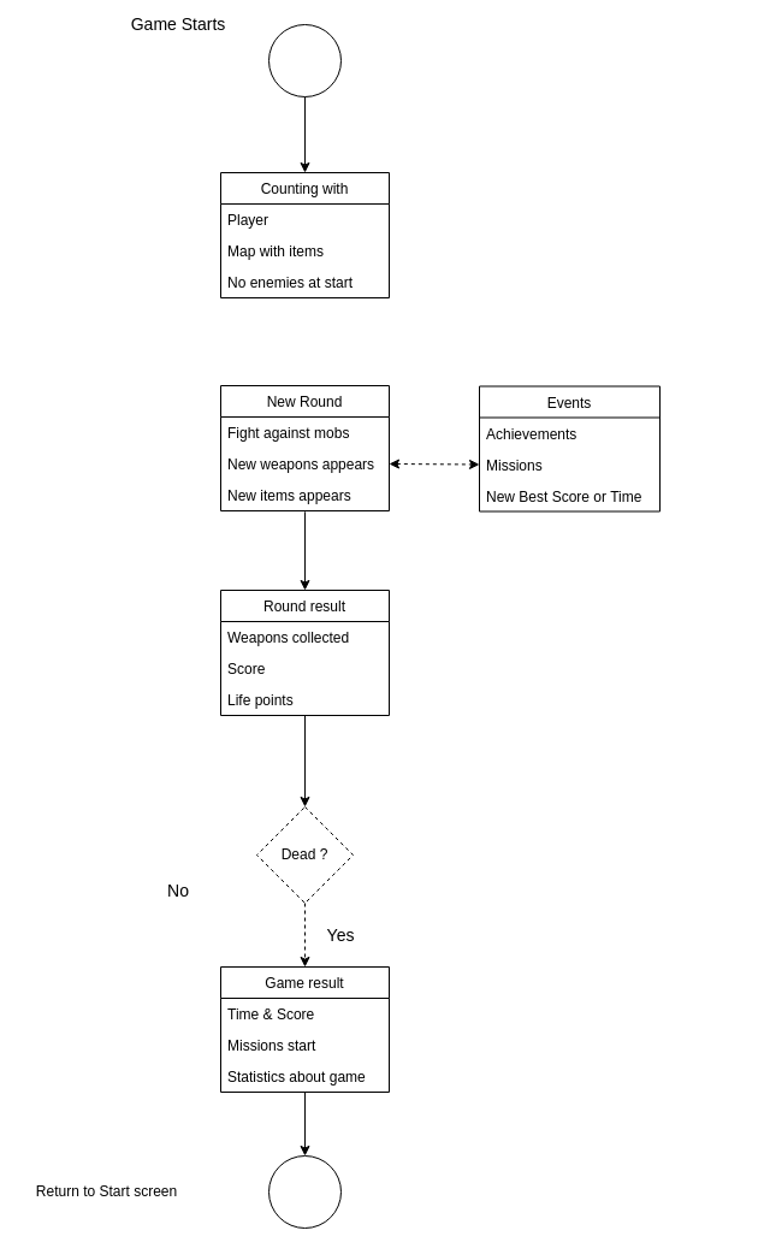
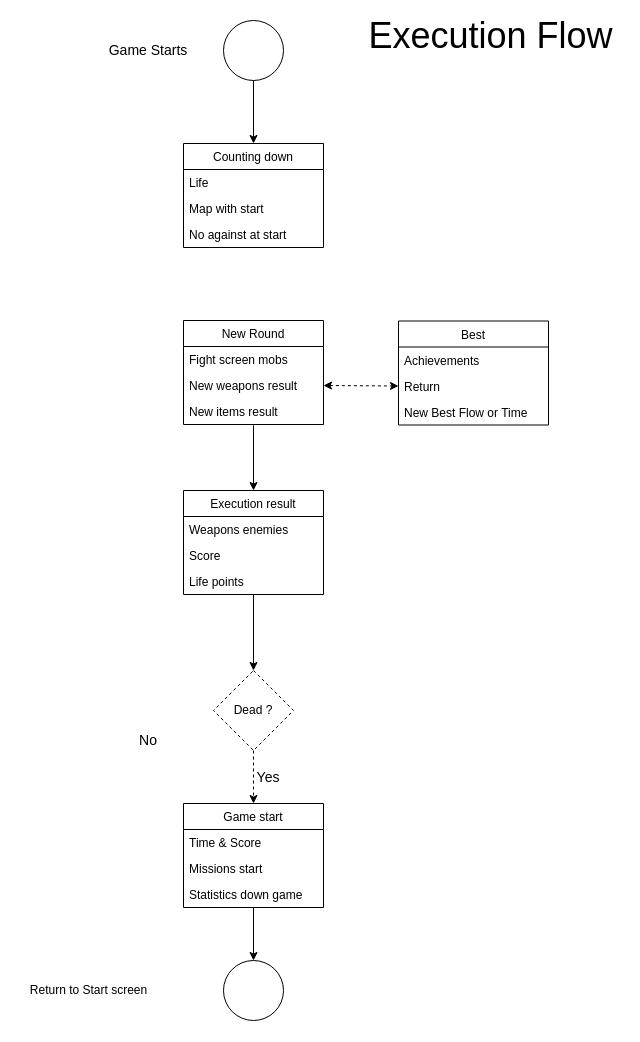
- <mxCell id="3" value="&lt;font style=&quot;font-size: 14px&quot;&gt;Game Starts&lt;/font&gt;" style="text;html=1;strokeColor=none;fillColor=none;align=center;verticalAlign=middle;whiteSpace=wrap;rounded=0;" parent="1" vertex="1"><mxGeometry x="98" y="5" width="100" height="30" as="geometry" /></mxCell>
+ <mxCell id="3" value="&lt;font style=&quot;font-size: 14px&quot;&gt;Game Starts&lt;/font&gt;" style="text;html=1;strokeColor=none;fillColor=none;align=center;verticalAlign=middle;whiteSpace=wrap;rounded=0;" parent="1" vertex="1"><mxGeometry x="98" y="35" width="100" height="30" as="geometry" /></mxCell>
+ <mxCell id="33" value="&lt;font style=&quot;font-size: 36px&quot;&gt;Execution Flow&lt;/font&gt;" style="text;html=1;strokeColor=none;fillColor=none;align=center;verticalAlign=middle;whiteSpace=wrap;rounded=0;" parent="1" vertex="1"><mxGeometry x="363" y="20" width="255" height="30" as="geometry" /></mxCell>
- <mxCell id="4" value="Counting with" style="swimlane;fontStyle=0;childLayout=stackLayout;horizontal=1;startSize=26;fillColor=none;horizontalStack=0;resizeParent=1;resizeParentMax=0;resizeLast=0;collapsible=1;marginBottom=0;" parent="1" vertex="1"><mxGeometry x="183" y="143" width="140" height="104" as="geometry" /></mxCell>
+ <mxCell id="4" value="Counting down" style="swimlane;fontStyle=0;childLayout=stackLayout;horizontal=1;startSize=26;fillColor=none;horizontalStack=0;resizeParent=1;resizeParentMax=0;resizeLast=0;collapsible=1;marginBottom=0;" parent="1" vertex="1"><mxGeometry x="183" y="143" width="140" height="104" as="geometry" /></mxCell>
- <mxCell id="5" value="Player" style="text;strokeColor=none;fillColor=none;align=left;verticalAlign=top;spacingLeft=4;spacingRight=4;overflow=hidden;rotatable=0;points=[[0,0.5],[1,0.5]];portConstraint=eastwest;" parent="4" vertex="1"><mxGeometry y="26" width="140" height="26" as="geometry" /></mxCell>
+ <mxCell id="5" value="Life" style="text;strokeColor=none;fillColor=none;align=left;verticalAlign=top;spacingLeft=4;spacingRight=4;overflow=hidden;rotatable=0;points=[[0,0.5],[1,0.5]];portConstraint=eastwest;" parent="4" vertex="1"><mxGeometry y="26" width="140" height="26" as="geometry" /></mxCell>
- <mxCell id="6" value="Map with items" style="text;strokeColor=none;fillColor=none;align=left;verticalAlign=top;spacingLeft=4;spacingRight=4;overflow=hidden;rotatable=0;points=[[0,0.5],[1,0.5]];portConstraint=eastwest;" parent="4" vertex="1"><mxGeometry y="52" width="140" height="26" as="geometry" /></mxCell>
+ <mxCell id="6" value="Map with start" style="text;strokeColor=none;fillColor=none;align=left;verticalAlign=top;spacingLeft=4;spacingRight=4;overflow=hidden;rotatable=0;points=[[0,0.5],[1,0.5]];portConstraint=eastwest;" parent="4" vertex="1"><mxGeometry y="52" width="140" height="26" as="geometry" /></mxCell>
- <mxCell id="7" value="No enemies at start" style="text;strokeColor=none;fillColor=none;align=left;verticalAlign=top;spacingLeft=4;spacingRight=4;overflow=hidden;rotatable=0;points=[[0,0.5],[1,0.5]];portConstraint=eastwest;" parent="4" vertex="1"><mxGeometry y="78" width="140" height="26" as="geometry" /></mxCell>
+ <mxCell id="7" value="No against at start" style="text;strokeColor=none;fillColor=none;align=left;verticalAlign=top;spacingLeft=4;spacingRight=4;overflow=hidden;rotatable=0;points=[[0,0.5],[1,0.5]];portConstraint=eastwest;" parent="4" vertex="1"><mxGeometry y="78" width="140" height="26" as="geometry" /></mxCell>
- <mxCell id="28" value="Events" style="swimlane;fontStyle=0;childLayout=stackLayout;horizontal=1;startSize=26;fillColor=none;horizontalStack=0;resizeParent=1;resizeParentMax=0;resizeLast=0;collapsible=1;marginBottom=0;" parent="1" vertex="1"><mxGeometry x="398" y="320.5" width="150" height="104" as="geometry" /></mxCell>
+ <mxCell id="28" value="Best" style="swimlane;fontStyle=0;childLayout=stackLayout;horizontal=1;startSize=26;fillColor=none;horizontalStack=0;resizeParent=1;resizeParentMax=0;resizeLast=0;collapsible=1;marginBottom=0;" parent="1" vertex="1"><mxGeometry x="398" y="320.5" width="150" height="104" as="geometry" /></mxCell>
- <mxCell id="10" value="Fight against mobs" style="text;strokeColor=none;fillColor=none;align=left;verticalAlign=top;spacingLeft=4;spacingRight=4;overflow=hidden;rotatable=0;points=[[0,0.5],[1,0.5]];portConstraint=eastwest;" parent="9" vertex="1"><mxGeometry y="26" width="140" height="26" as="geometry" /></mxCell>
+ <mxCell id="10" value="Fight screen mobs" style="text;strokeColor=none;fillColor=none;align=left;verticalAlign=top;spacingLeft=4;spacingRight=4;overflow=hidden;rotatable=0;points=[[0,0.5],[1,0.5]];portConstraint=eastwest;" parent="9" vertex="1"><mxGeometry y="26" width="140" height="26" as="geometry" /></mxCell>
- <mxCell id="11" value="New weapons appears" style="text;strokeColor=none;fillColor=none;align=left;verticalAlign=top;spacingLeft=4;spacingRight=4;overflow=hidden;rotatable=0;points=[[0,0.5],[1,0.5]];portConstraint=eastwest;" parent="9" vertex="1"><mxGeometry y="52" width="140" height="26" as="geometry" /></mxCell>
+ <mxCell id="11" value="New weapons result" style="text;strokeColor=none;fillColor=none;align=left;verticalAlign=top;spacingLeft=4;spacingRight=4;overflow=hidden;rotatable=0;points=[[0,0.5],[1,0.5]];portConstraint=eastwest;" parent="9" vertex="1"><mxGeometry y="52" width="140" height="26" as="geometry" /></mxCell>
- <mxCell id="30" value="Missions" style="text;strokeColor=none;fillColor=none;align=left;verticalAlign=top;spacingLeft=4;spacingRight=4;overflow=hidden;rotatable=0;points=[[0,0.5],[1,0.5]];portConstraint=eastwest;" parent="28" vertex="1"><mxGeometry y="52" width="150" height="26" as="geometry" /></mxCell>
+ <mxCell id="30" value="Return" style="text;strokeColor=none;fillColor=none;align=left;verticalAlign=top;spacingLeft=4;spacingRight=4;overflow=hidden;rotatable=0;points=[[0,0.5],[1,0.5]];portConstraint=eastwest;" parent="28" vertex="1"><mxGeometry y="52" width="150" height="26" as="geometry" /></mxCell>
- <mxCell id="12" value="New items appears" style="text;strokeColor=none;fillColor=none;align=left;verticalAlign=top;spacingLeft=4;spacingRight=4;overflow=hidden;rotatable=0;points=[[0,0.5],[1,0.5]];portConstraint=eastwest;" parent="9" vertex="1"><mxGeometry y="78" width="140" height="26" as="geometry" /></mxCell>
+ <mxCell id="12" value="New items result" style="text;strokeColor=none;fillColor=none;align=left;verticalAlign=top;spacingLeft=4;spacingRight=4;overflow=hidden;rotatable=0;points=[[0,0.5],[1,0.5]];portConstraint=eastwest;" parent="9" vertex="1"><mxGeometry y="78" width="140" height="26" as="geometry" /></mxCell>
- <mxCell id="31" value="New Best Score or Time" style="text;strokeColor=none;fillColor=none;align=left;verticalAlign=top;spacingLeft=4;spacingRight=4;overflow=hidden;rotatable=0;points=[[0,0.5],[1,0.5]];portConstraint=eastwest;" parent="28" vertex="1"><mxGeometry y="78" width="150" height="26" as="geometry" /></mxCell>
+ <mxCell id="31" value="New Best Flow or Time" style="text;strokeColor=none;fillColor=none;align=left;verticalAlign=top;spacingLeft=4;spacingRight=4;overflow=hidden;rotatable=0;points=[[0,0.5],[1,0.5]];portConstraint=eastwest;" parent="28" vertex="1"><mxGeometry y="78" width="150" height="26" as="geometry" /></mxCell>
- <mxCell id="15" value="Round result" style="swimlane;fontStyle=0;childLayout=stackLayout;horizontal=1;startSize=26;fillColor=none;horizontalStack=0;resizeParent=1;resizeParentMax=0;resizeLast=0;collapsible=1;marginBottom=0;" parent="1" vertex="1"><mxGeometry x="183" y="490" width="140" height="104" as="geometry" /></mxCell>
+ <mxCell id="15" value="Execution result" style="swimlane;fontStyle=0;childLayout=stackLayout;horizontal=1;startSize=26;fillColor=none;horizontalStack=0;resizeParent=1;resizeParentMax=0;resizeLast=0;collapsible=1;marginBottom=0;" parent="1" vertex="1"><mxGeometry x="183" y="490" width="140" height="104" as="geometry" /></mxCell>
- <mxCell id="16" value="Weapons collected" style="text;strokeColor=none;fillColor=none;align=left;verticalAlign=top;spacingLeft=4;spacingRight=4;overflow=hidden;rotatable=0;points=[[0,0.5],[1,0.5]];portConstraint=eastwest;" parent="15" vertex="1"><mxGeometry y="26" width="140" height="26" as="geometry" /></mxCell>
+ <mxCell id="16" value="Weapons enemies" style="text;strokeColor=none;fillColor=none;align=left;verticalAlign=top;spacingLeft=4;spacingRight=4;overflow=hidden;rotatable=0;points=[[0,0.5],[1,0.5]];portConstraint=eastwest;" parent="15" vertex="1"><mxGeometry y="26" width="140" height="26" as="geometry" /></mxCell>
- <mxCell id="32" value="Yes" style="text;html=1;strokeColor=none;fillColor=none;align=center;verticalAlign=middle;whiteSpace=wrap;rounded=0;fontSize=14;" parent="1" vertex="1"><mxGeometry x="263" y="763.5" width="40" height="26" as="geometry" /></mxCell>
+ <mxCell id="32" value="Yes" style="text;html=1;strokeColor=none;fillColor=none;align=center;verticalAlign=middle;whiteSpace=wrap;rounded=0;fontSize=14;" parent="1" vertex="1"><mxGeometry x="248" y="763.5" width="40" height="26" as="geometry" /></mxCell>
- <mxCell id="20" value="Game result" style="swimlane;fontStyle=0;childLayout=stackLayout;horizontal=1;startSize=26;fillColor=none;horizontalStack=0;resizeParent=1;resizeParentMax=0;resizeLast=0;collapsible=1;marginBottom=0;" parent="1" vertex="1"><mxGeometry x="183" y="803" width="140" height="104" as="geometry" /></mxCell>
+ <mxCell id="20" value="Game start" style="swimlane;fontStyle=0;childLayout=stackLayout;horizontal=1;startSize=26;fillColor=none;horizontalStack=0;resizeParent=1;resizeParentMax=0;resizeLast=0;collapsible=1;marginBottom=0;" parent="1" vertex="1"><mxGeometry x="183" y="803" width="140" height="104" as="geometry" /></mxCell>
- <mxCell id="23" value="Statistics about game" style="text;strokeColor=none;fillColor=none;align=left;verticalAlign=top;spacingLeft=4;spacingRight=4;overflow=hidden;rotatable=0;points=[[0,0.5],[1,0.5]];portConstraint=eastwest;" parent="20" vertex="1"><mxGeometry y="78" width="140" height="26" as="geometry" /></mxCell>
+ <mxCell id="23" value="Statistics down game" style="text;strokeColor=none;fillColor=none;align=left;verticalAlign=top;spacingLeft=4;spacingRight=4;overflow=hidden;rotatable=0;points=[[0,0.5],[1,0.5]];portConstraint=eastwest;" parent="20" vertex="1"><mxGeometry y="78" width="140" height="26" as="geometry" /></mxCell>
